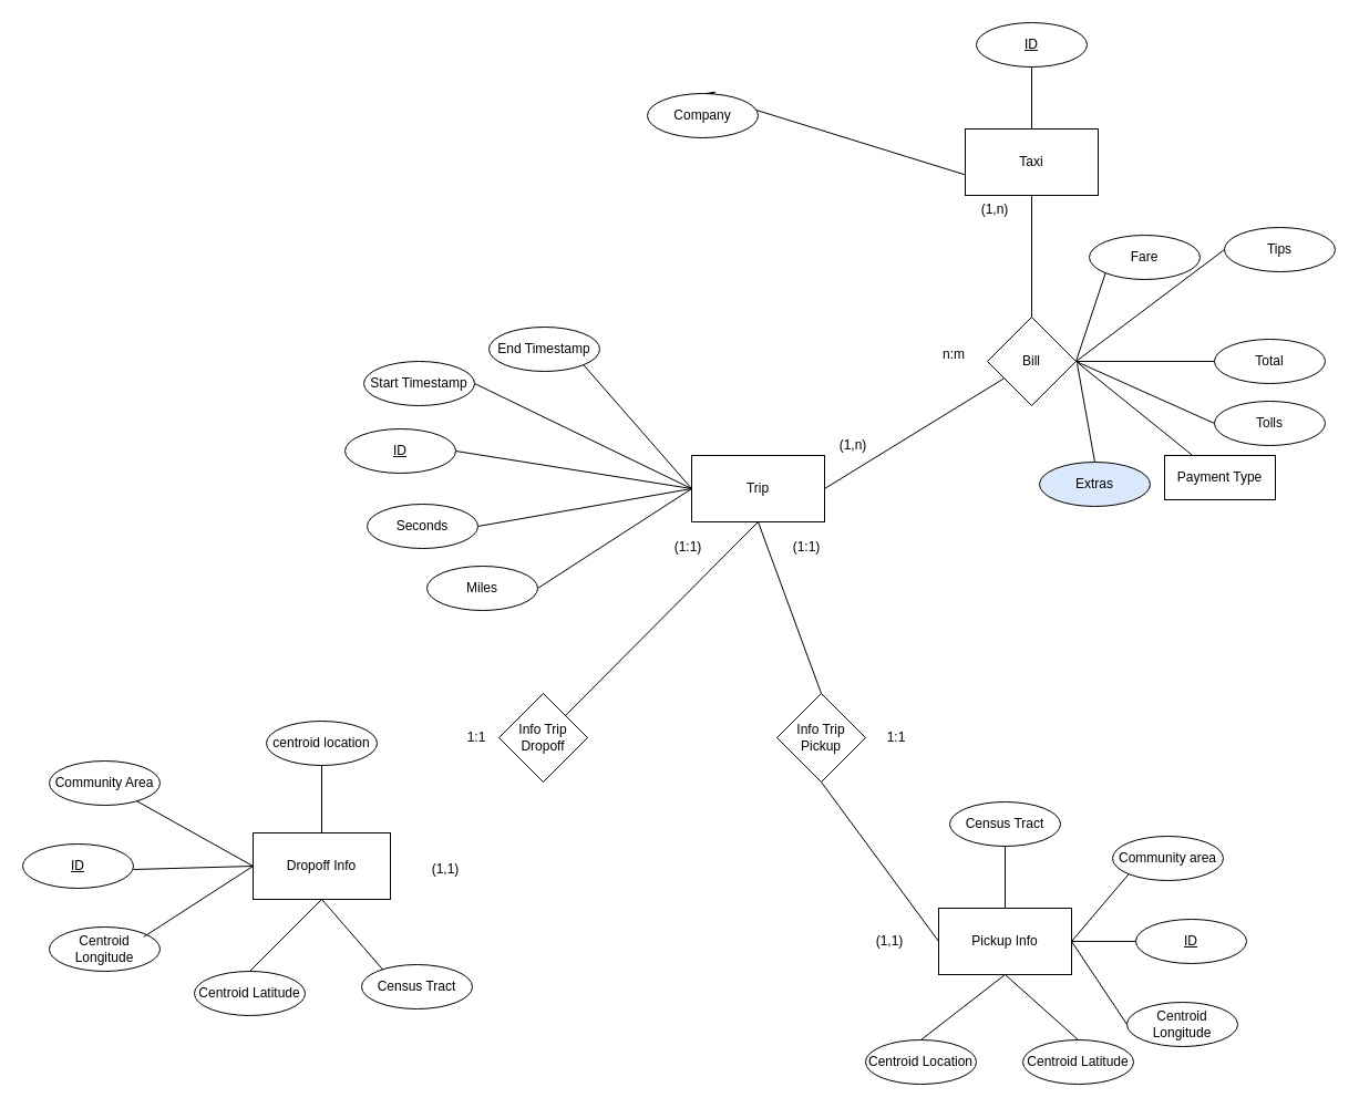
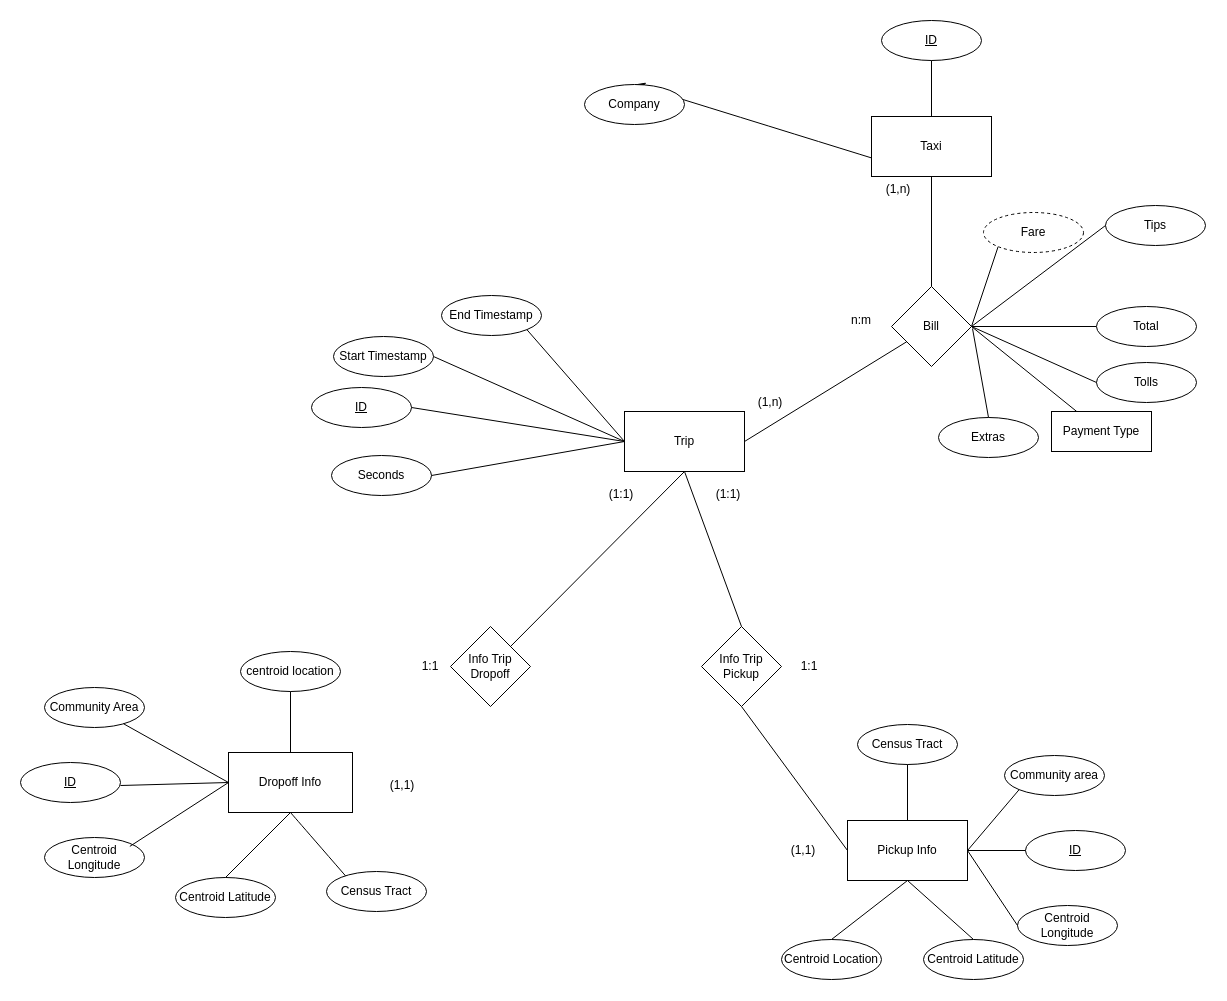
- <mxCell id="12" value="Fare" style="ellipse;whiteSpace=wrap;html=1;align=center;" vertex="1" parent="1"><mxGeometry x="983" y="212" width="100" height="40" as="geometry" /></mxCell>
+ <mxCell id="12" value="Fare" style="ellipse;whiteSpace=wrap;html=1;align=center;dashed=1;" vertex="1" parent="1"><mxGeometry x="983" y="212" width="100" height="40" as="geometry" /></mxCell>
- <mxCell id="4" value="Start Timestamp" style="ellipse;whiteSpace=wrap;html=1;align=center;" vertex="1" parent="1"><mxGeometry x="328" y="326" width="100" height="40" as="geometry" /></mxCell>
+ <mxCell id="4" value="Start Timestamp" style="ellipse;whiteSpace=wrap;html=1;align=center;" vertex="1" parent="1"><mxGeometry x="333" y="336" width="100" height="40" as="geometry" /></mxCell>
- <mxCell id="15" value="Extras" style="ellipse;whiteSpace=wrap;html=1;align=center;fillColor=#dae8fc;" vertex="1" parent="1"><mxGeometry x="938" y="417" width="100" height="40" as="geometry" /></mxCell>
+ <mxCell id="15" value="Extras" style="ellipse;whiteSpace=wrap;html=1;align=center;" vertex="1" parent="1"><mxGeometry x="938" y="417" width="100" height="40" as="geometry" /></mxCell>
- <mxCell id="49" value="" style="endArrow=none;html=1;rounded=0;entryX=0;entryY=0.5;entryDx=0;entryDy=0;exitX=1;exitY=0.5;exitDx=0;exitDy=0;" edge="1" parent="1" source="7" target="2"><mxGeometry width="50" height="50" relative="1" as="geometry"><mxPoint x="523" y="526" as="sourcePoint" /><mxPoint x="573" y="476" as="targetPoint" /></mxGeometry></mxCell>
- <mxCell id="7" value="Miles" style="ellipse;whiteSpace=wrap;html=1;align=center;" vertex="1" parent="1"><mxGeometry x="385" y="511" width="100" height="40" as="geometry" /></mxCell>
